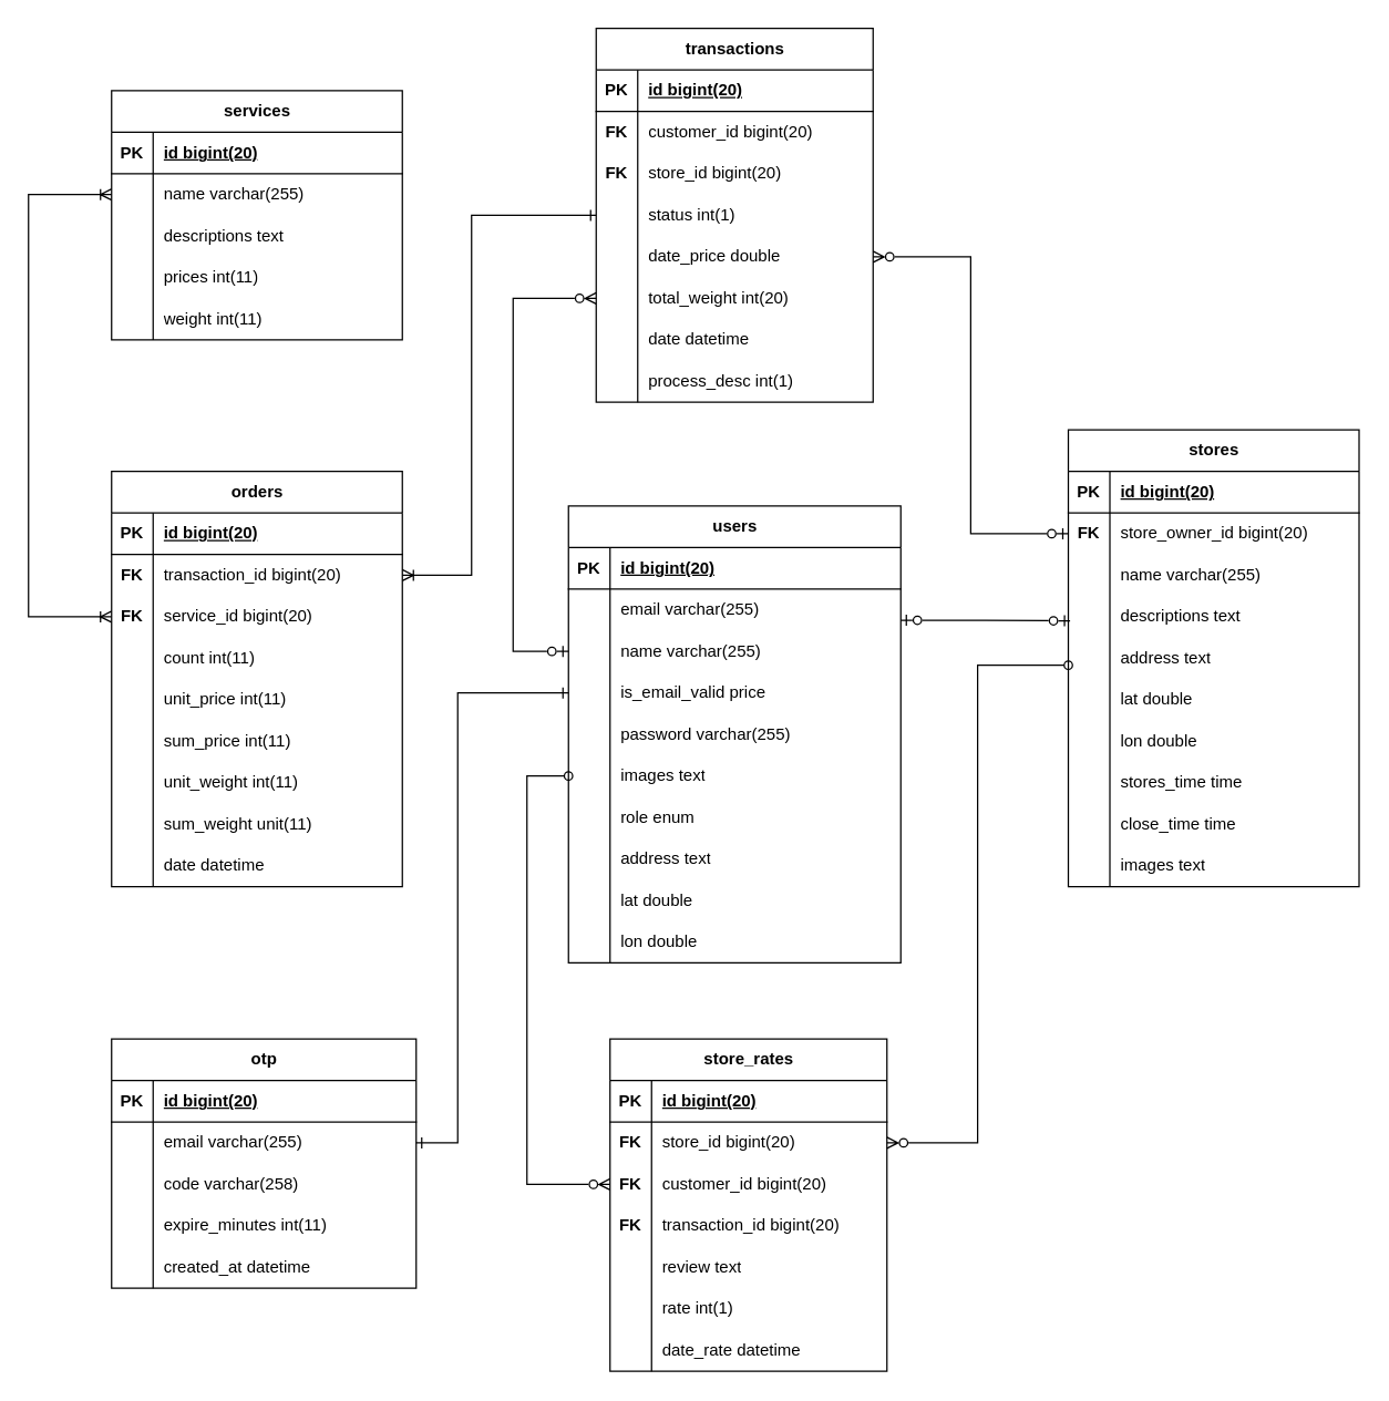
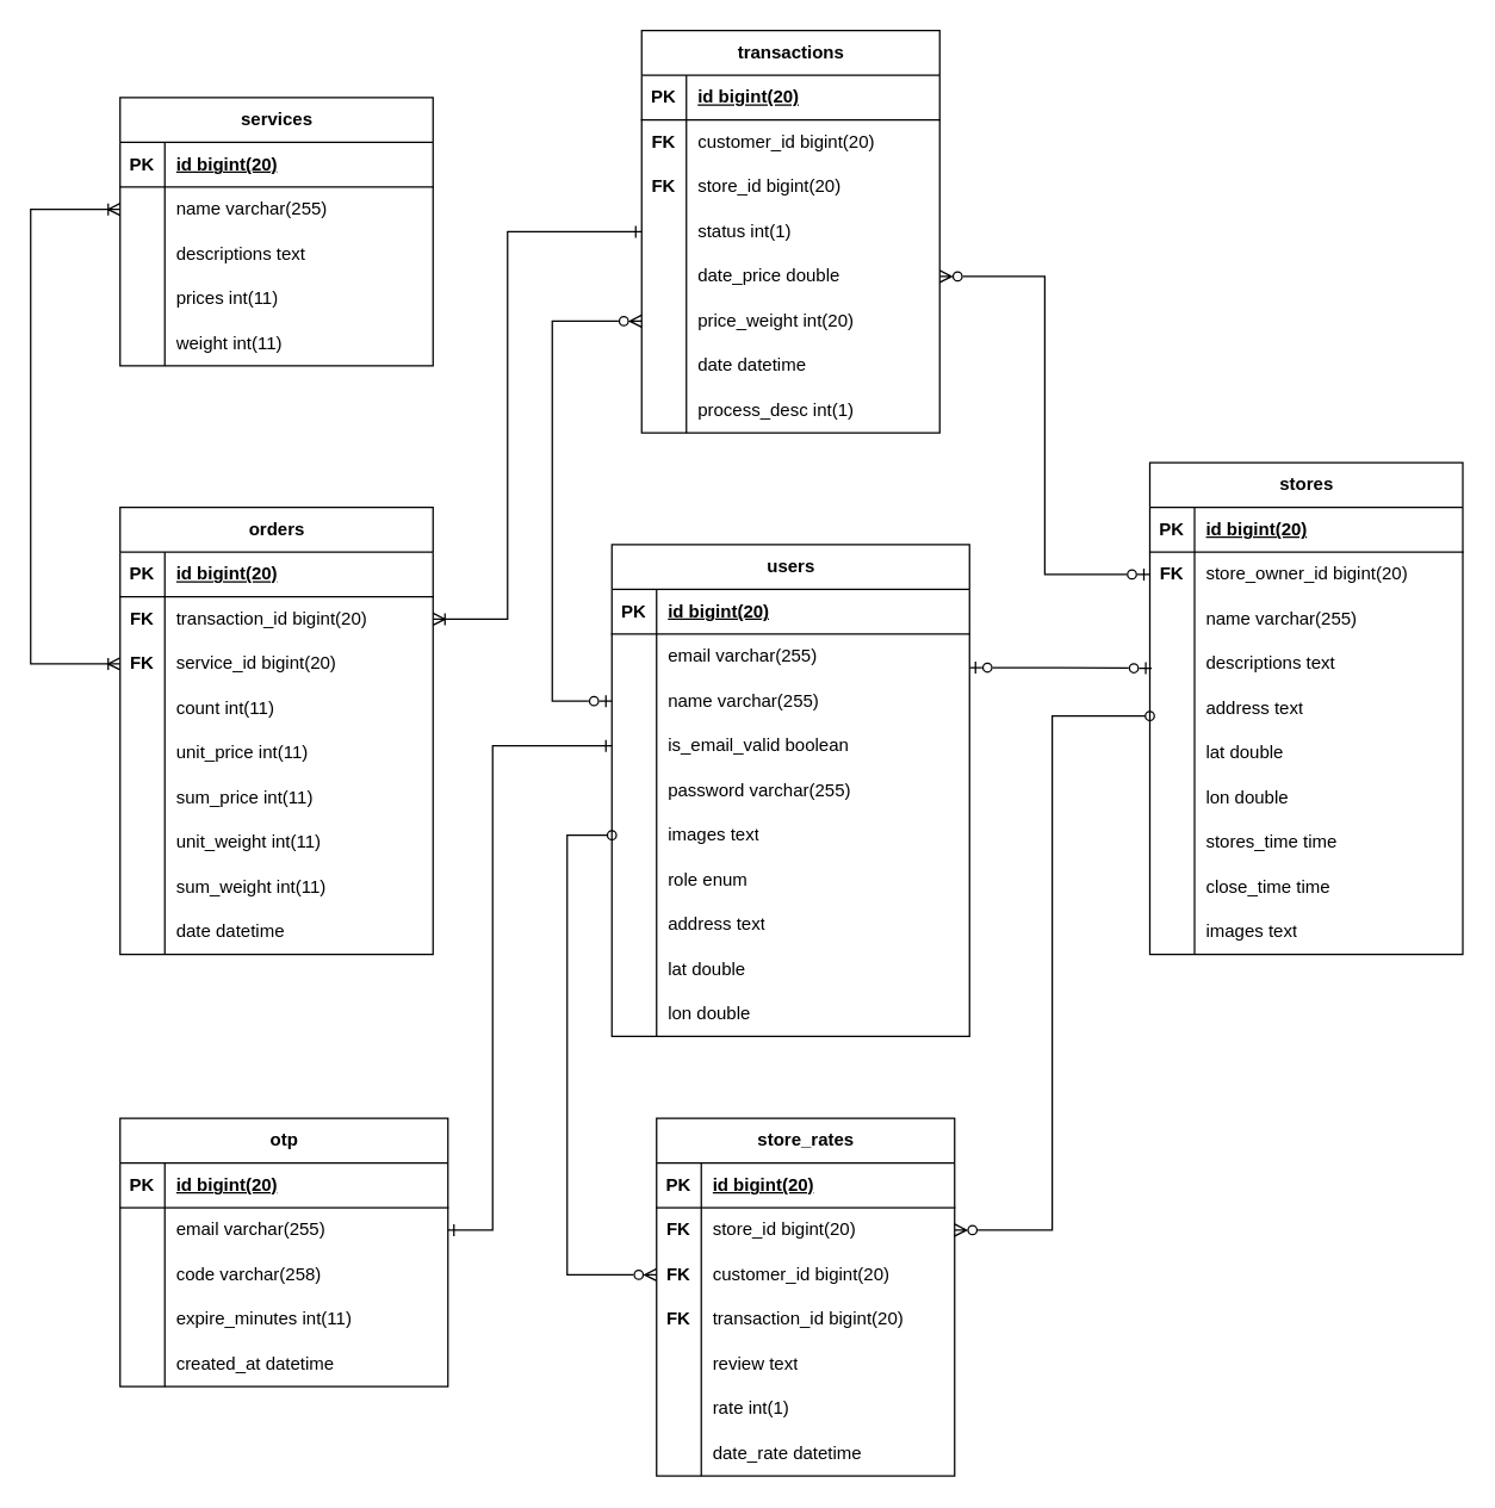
- <mxCell id="137" value="total_weight int(20)" style="shape=partialRectangle;connectable=0;fillColor=none;top=0;left=0;bottom=0;right=0;align=left;spacingLeft=6;overflow=hidden;whiteSpace=wrap;html=1;" vertex="1" parent="135"><mxGeometry x="30" width="170" height="30" as="geometry"><mxRectangle width="170" height="30" as="alternateBounds" /></mxGeometry></mxCell>
+ <mxCell id="137" value="price_weight int(20)" style="shape=partialRectangle;connectable=0;fillColor=none;top=0;left=0;bottom=0;right=0;align=left;spacingLeft=6;overflow=hidden;whiteSpace=wrap;html=1;" vertex="1" parent="135"><mxGeometry x="30" width="170" height="30" as="geometry"><mxRectangle width="170" height="30" as="alternateBounds" /></mxGeometry></mxCell>
- <mxCell id="15" value="is_email_valid price" style="shape=partialRectangle;connectable=0;fillColor=none;top=0;left=0;bottom=0;right=0;align=left;spacingLeft=6;overflow=hidden;whiteSpace=wrap;html=1;" parent="13" vertex="1"><mxGeometry x="30" width="210" height="30" as="geometry"><mxRectangle width="210" height="30" as="alternateBounds" /></mxGeometry></mxCell>
+ <mxCell id="15" value="is_email_valid boolean" style="shape=partialRectangle;connectable=0;fillColor=none;top=0;left=0;bottom=0;right=0;align=left;spacingLeft=6;overflow=hidden;whiteSpace=wrap;html=1;" parent="13" vertex="1"><mxGeometry x="30" width="210" height="30" as="geometry"><mxRectangle width="210" height="30" as="alternateBounds" /></mxGeometry></mxCell>
- <mxCell id="168" value="sum_weight unit(11)" style="shape=partialRectangle;connectable=0;fillColor=none;top=0;left=0;bottom=0;right=0;align=left;spacingLeft=6;overflow=hidden;whiteSpace=wrap;html=1;" vertex="1" parent="166"><mxGeometry x="30" width="180" height="30" as="geometry"><mxRectangle width="180" height="30" as="alternateBounds" /></mxGeometry></mxCell>
+ <mxCell id="168" value="sum_weight int(11)" style="shape=partialRectangle;connectable=0;fillColor=none;top=0;left=0;bottom=0;right=0;align=left;spacingLeft=6;overflow=hidden;whiteSpace=wrap;html=1;" vertex="1" parent="166"><mxGeometry x="30" width="180" height="30" as="geometry"><mxRectangle width="180" height="30" as="alternateBounds" /></mxGeometry></mxCell>
